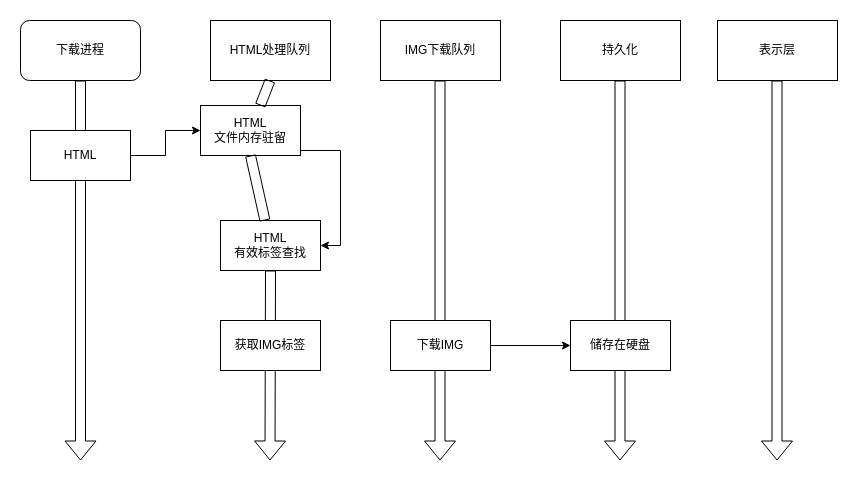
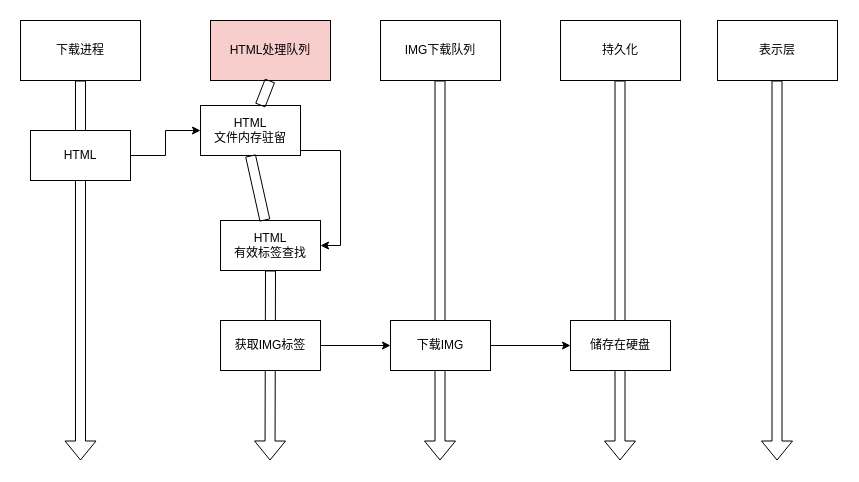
- <mxCell id="2" value="下载进程" style="whiteSpace=wrap;html=1;rounded=1;" vertex="1" parent="1"><mxGeometry x="20" y="20" width="120" height="60" as="geometry" /></mxCell>
+ <mxCell id="2" value="下载进程" style="rounded=0;whiteSpace=wrap;html=1;" vertex="1" parent="1"><mxGeometry x="20" y="20" width="120" height="60" as="geometry" /></mxCell>
- <mxCell id="4" value="HTML处理队列" style="rounded=0;whiteSpace=wrap;html=1;" vertex="1" parent="1"><mxGeometry x="210" y="20" width="120" height="60" as="geometry" /></mxCell>
+ <mxCell id="4" value="HTML处理队列" style="rounded=0;whiteSpace=wrap;html=1;fillColor=#f8cecc;" vertex="1" parent="1"><mxGeometry x="210" y="20" width="120" height="60" as="geometry" /></mxCell>
+ <mxCell id="15" style="edgeStyle=orthogonalEdgeStyle;rounded=0;orthogonalLoop=1;jettySize=auto;html=1;entryX=0;entryY=0.5;entryDx=0;entryDy=0;" edge="1" parent="1" source="16" target="19"><mxGeometry relative="1" as="geometry" /></mxCell>
